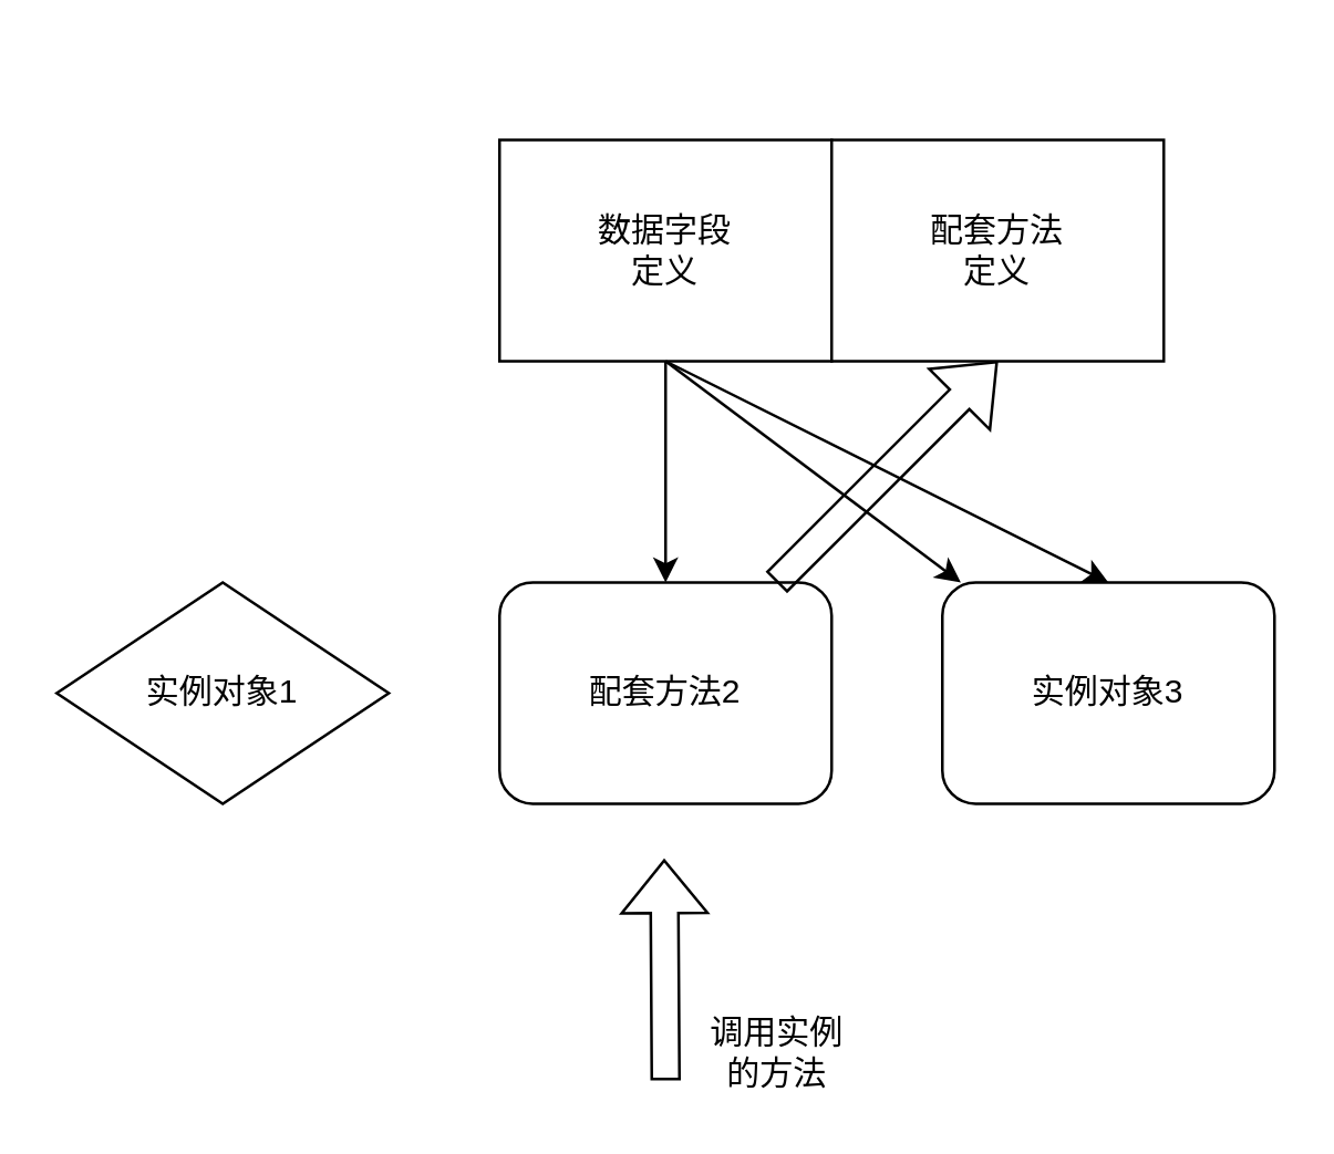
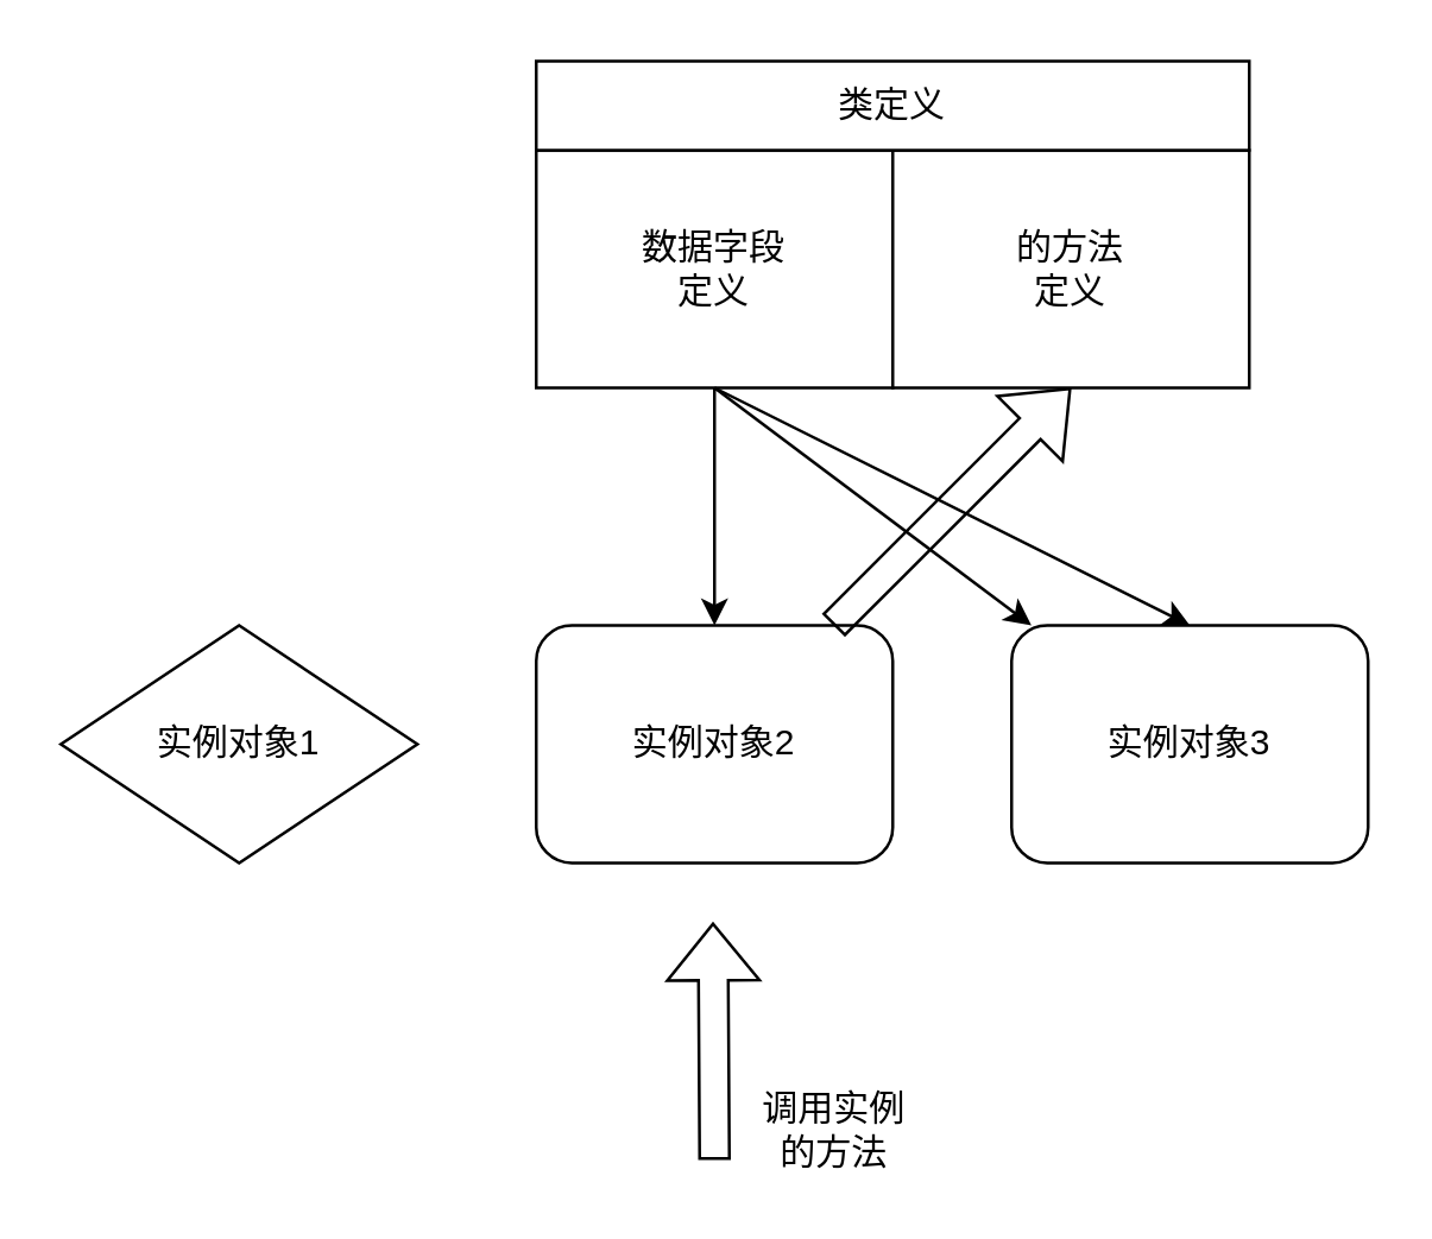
+ <mxCell id="4" value="类定义" style="rounded=0;whiteSpace=wrap;html=1;" vertex="1" parent="1"><mxGeometry x="180" y="20" width="240" height="30" as="geometry" /></mxCell>
- <mxCell id="3" value="配套方法&lt;br&gt;定义" style="rounded=0;whiteSpace=wrap;html=1;" vertex="1" parent="1"><mxGeometry x="300" y="50" width="120" height="80" as="geometry" /></mxCell>
+ <mxCell id="3" value="的方法&lt;br&gt;定义" style="rounded=0;whiteSpace=wrap;html=1;" vertex="1" parent="1"><mxGeometry x="300" y="50" width="120" height="80" as="geometry" /></mxCell>
- <mxCell id="6" value="配套方法2" style="rounded=1;whiteSpace=wrap;html=1;" vertex="1" parent="1"><mxGeometry x="180" y="210" width="120" height="80" as="geometry" /></mxCell>
+ <mxCell id="6" value="实例对象2" style="rounded=1;whiteSpace=wrap;html=1;" vertex="1" parent="1"><mxGeometry x="180" y="210" width="120" height="80" as="geometry" /></mxCell>
